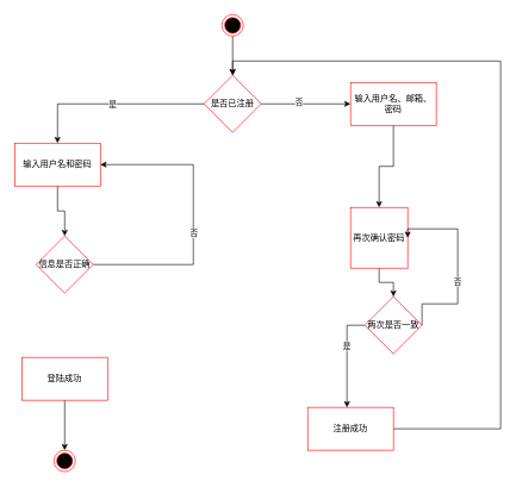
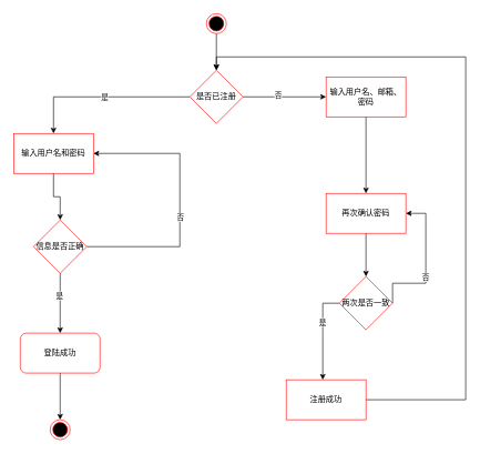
- <mxCell id="21" value="再次确认密码" style="whiteSpace=wrap;html=1;fillColor=none;strokeColor=#ff0000;" vertex="1" parent="1"><mxGeometry x="490" y="290" width="80" height="85" as="geometry" /></mxCell>
+ <mxCell id="21" value="再次确认密码" style="whiteSpace=wrap;html=1;fillColor=none;strokeColor=#ff0000;" vertex="1" parent="1"><mxGeometry x="490" y="290" width="120" height="60" as="geometry" /></mxCell>
+ <mxCell id="13" value="" style="edgeStyle=orthogonalEdgeStyle;rounded=0;orthogonalLoop=1;jettySize=auto;html=1;" edge="1" parent="1" source="17" target="19"><mxGeometry relative="1" as="geometry"><Array as="points"><mxPoint x="90" y="440" /><mxPoint x="90" y="440" /></Array></mxGeometry></mxCell>
+ <mxCell id="14" value="是" style="edgeLabel;html=1;align=center;verticalAlign=middle;resizable=0;points=[];" vertex="1" connectable="0" parent="13"><mxGeometry x="-0.262" y="-2" relative="1" as="geometry"><mxPoint as="offset" /></mxGeometry></mxCell>
- <mxCell id="19" value="登陆成功" style="whiteSpace=wrap;html=1;fillColor=none;strokeColor=#ff0000;" vertex="1" parent="1"><mxGeometry x="30" y="500" width="120" height="60" as="geometry" /></mxCell>
+ <mxCell id="19" value="登陆成功" style="whiteSpace=wrap;html=1;fillColor=none;strokeColor=#ff0000;rounded=1;" vertex="1" parent="1"><mxGeometry x="30" y="500" width="120" height="60" as="geometry" /></mxCell>
